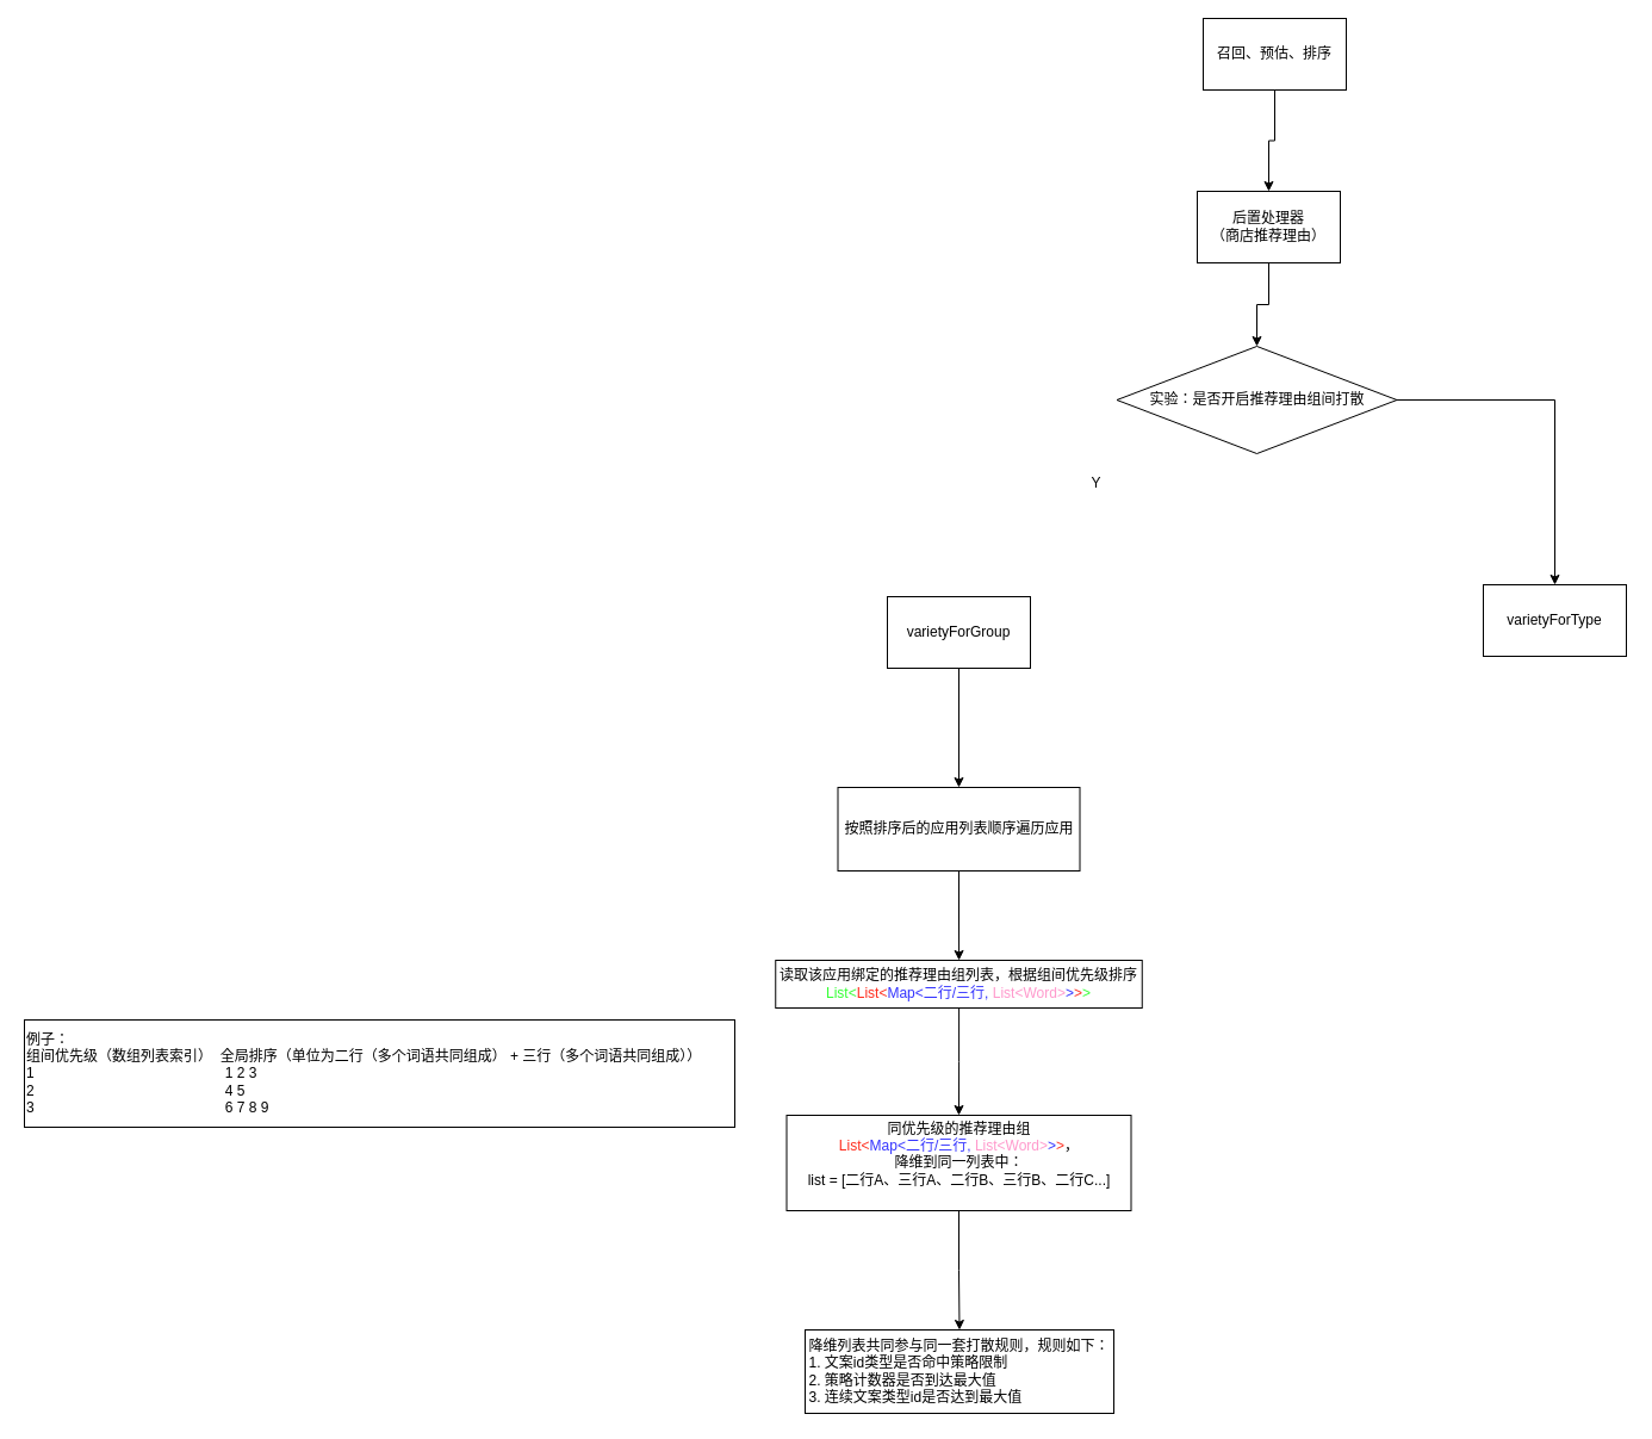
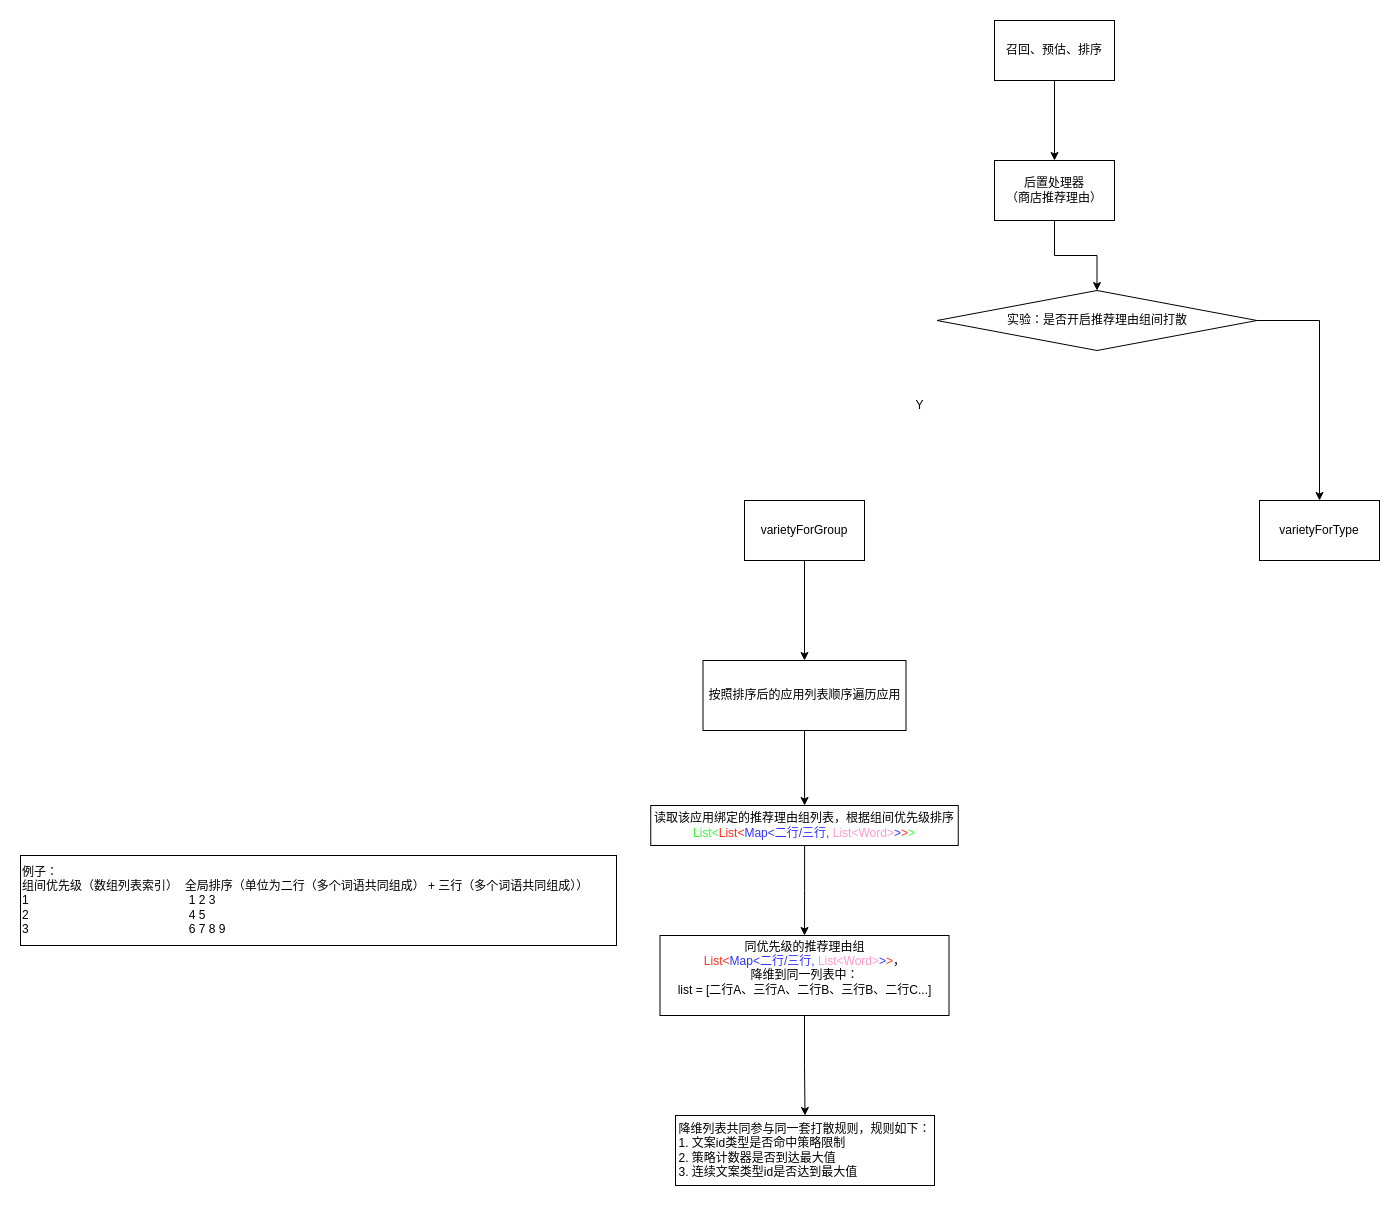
- <mxCell id="3" value="召回、预估、排序" style="whiteSpace=wrap;html=1;" vertex="1" parent="1"><mxGeometry x="1009" y="15" width="120" height="60" as="geometry" /></mxCell>
+ <mxCell id="3" value="召回、预估、排序" style="whiteSpace=wrap;html=1;" vertex="1" parent="1"><mxGeometry x="994" y="20" width="120" height="60" as="geometry" /></mxCell>
- <mxCell id="5" value="后置处理器&lt;br&gt;（商店推荐理由）" style="whiteSpace=wrap;html=1;" vertex="1" parent="1"><mxGeometry x="1004" y="160" width="120" height="60" as="geometry" /></mxCell>
+ <mxCell id="5" value="后置处理器&lt;br&gt;（商店推荐理由）" style="whiteSpace=wrap;html=1;" vertex="1" parent="1"><mxGeometry x="994" y="160" width="120" height="60" as="geometry" /></mxCell>
- <mxCell id="7" value="实验：是否开启推荐理由组间打散" style="rhombus;whiteSpace=wrap;html=1;" vertex="1" parent="1"><mxGeometry x="936.5" y="290" width="235" height="90" as="geometry" /></mxCell>
+ <mxCell id="7" value="实验：是否开启推荐理由组间打散" style="rhombus;whiteSpace=wrap;html=1;" vertex="1" parent="1"><mxGeometry x="936.5" y="290" width="320" height="60" as="geometry" /></mxCell>
- <mxCell id="10" value="varietyForType" style="whiteSpace=wrap;html=1;" vertex="1" parent="1"><mxGeometry x="1244" y="490" width="120" height="60" as="geometry" /></mxCell>
+ <mxCell id="10" value="varietyForType" style="whiteSpace=wrap;html=1;" vertex="1" parent="1"><mxGeometry x="1259" y="500" width="120" height="60" as="geometry" /></mxCell>
